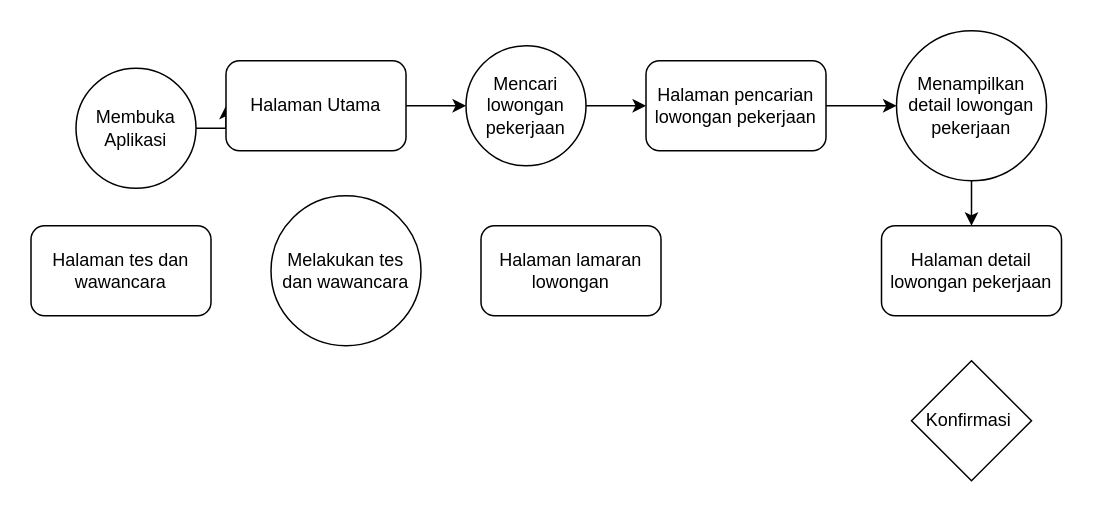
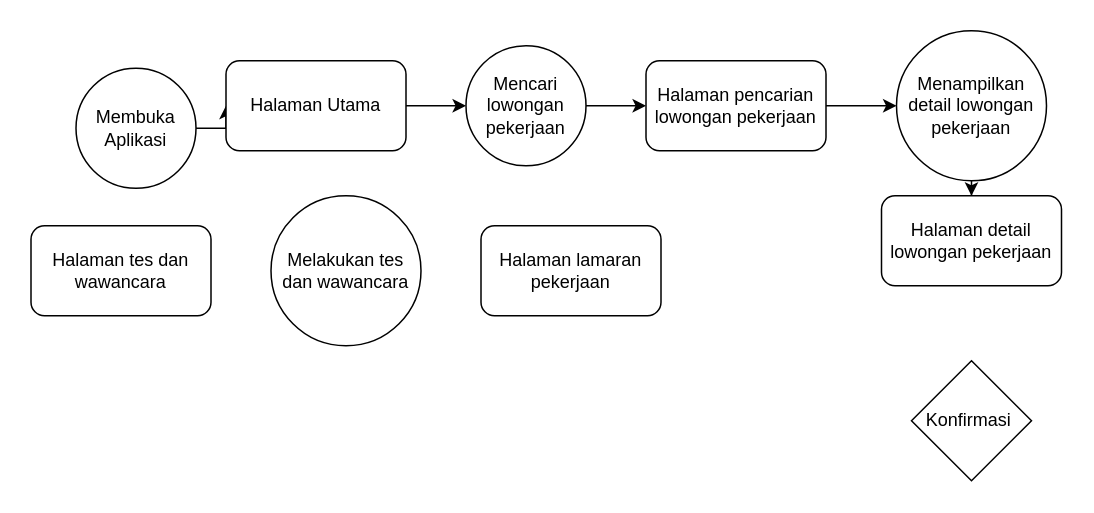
- <mxCell id="14" value="Halaman lamaran lowongan" style="rounded=1;whiteSpace=wrap;html=1;" vertex="1" parent="1"><mxGeometry x="320" y="150" width="120" height="60" as="geometry" /></mxCell>
+ <mxCell id="14" value="Halaman lamaran pekerjaan" style="rounded=1;whiteSpace=wrap;html=1;" vertex="1" parent="1"><mxGeometry x="320" y="150" width="120" height="60" as="geometry" /></mxCell>
- <mxCell id="12" value="Halaman detail lowongan pekerjaan" style="rounded=1;whiteSpace=wrap;html=1;" vertex="1" parent="1"><mxGeometry x="587" y="150" width="120" height="60" as="geometry" /></mxCell>
+ <mxCell id="12" value="Halaman detail lowongan pekerjaan" style="rounded=1;whiteSpace=wrap;html=1;" vertex="1" parent="1"><mxGeometry x="587" y="130" width="120" height="60" as="geometry" /></mxCell>
